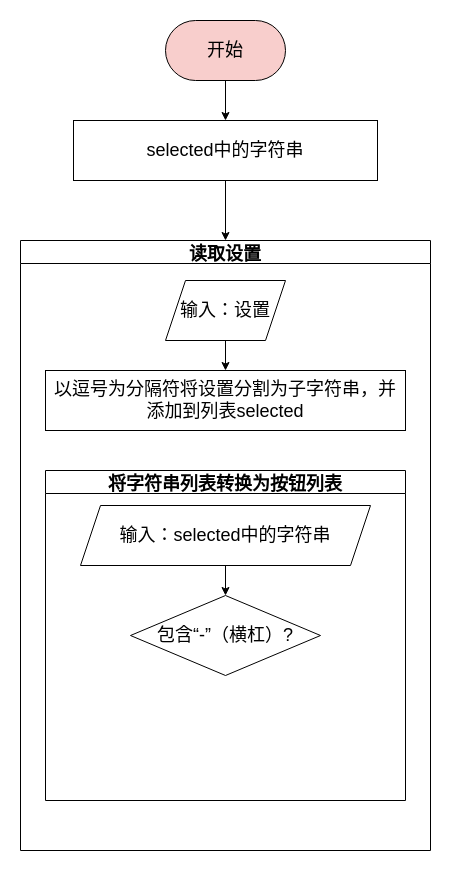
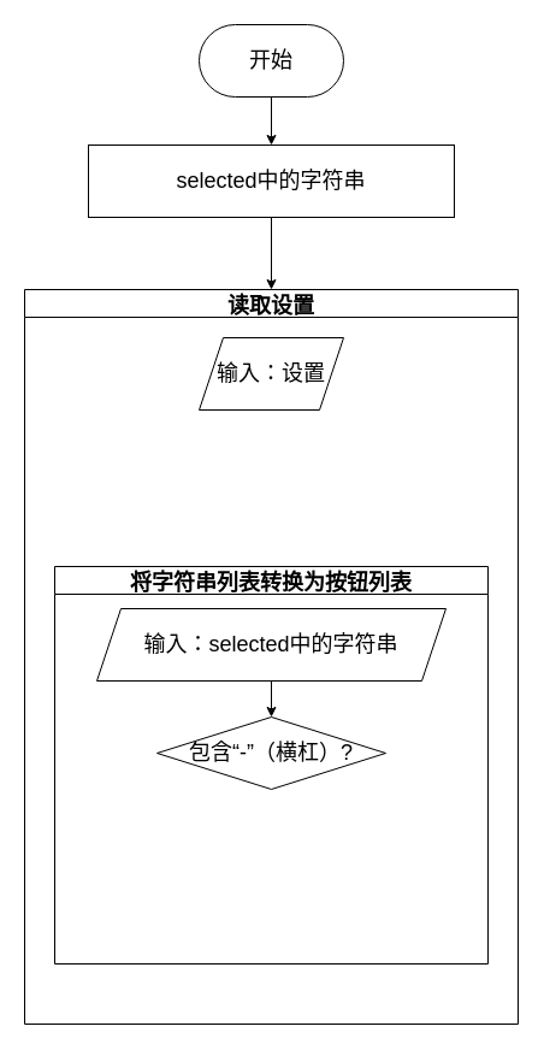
- <mxCell id="3" value="开始" style="rounded=1;whiteSpace=wrap;html=1;arcSize=50;fontSize=18;fillColor=#f8cecc;" vertex="1" parent="1"><mxGeometry x="165" y="20" width="120" height="60" as="geometry" /></mxCell>
+ <mxCell id="3" value="开始" style="rounded=1;whiteSpace=wrap;html=1;arcSize=50;fontSize=18;" vertex="1" parent="1"><mxGeometry x="165" y="20" width="120" height="60" as="geometry" /></mxCell>
- <mxCell id="7" style="edgeStyle=orthogonalEdgeStyle;rounded=0;orthogonalLoop=1;jettySize=auto;html=1;entryX=0.5;entryY=0;entryDx=0;entryDy=0;fontSize=18;" edge="1" parent="6" source="8" target="9"><mxGeometry relative="1" as="geometry" /></mxCell>
- <mxCell id="9" value="以逗号为分隔符将设置分割为子字符串，并添加到列表selected" style="rounded=0;whiteSpace=wrap;html=1;fontSize=18;" vertex="1" parent="6"><mxGeometry x="25" y="130" width="360" height="60" as="geometry" /></mxCell>
- <mxCell id="13" value="包含“-”（横杠）?" style="rhombus;whiteSpace=wrap;html=1;fontSize=18;" vertex="1" parent="10"><mxGeometry x="85" y="125" width="190" height="80" as="geometry" /></mxCell>
+ <mxCell id="13" value="包含“-”（横杠）?" style="rhombus;whiteSpace=wrap;html=1;fontSize=18;" vertex="1" parent="10"><mxGeometry x="85" y="125" width="190" height="60" as="geometry" /></mxCell>
